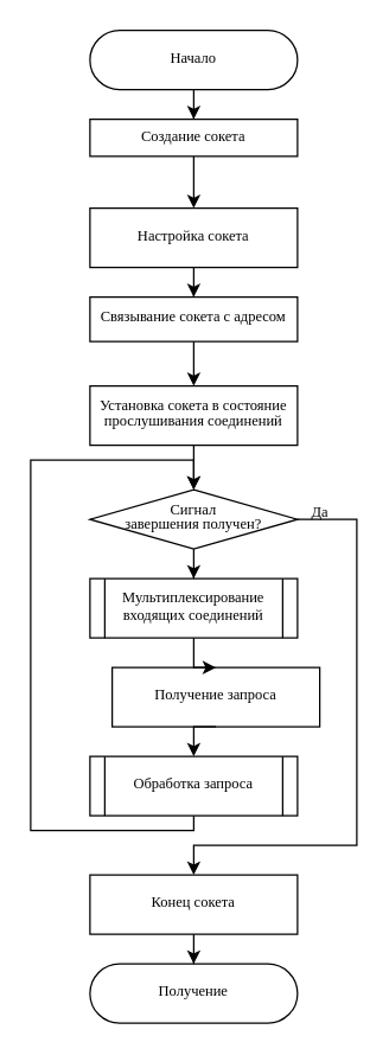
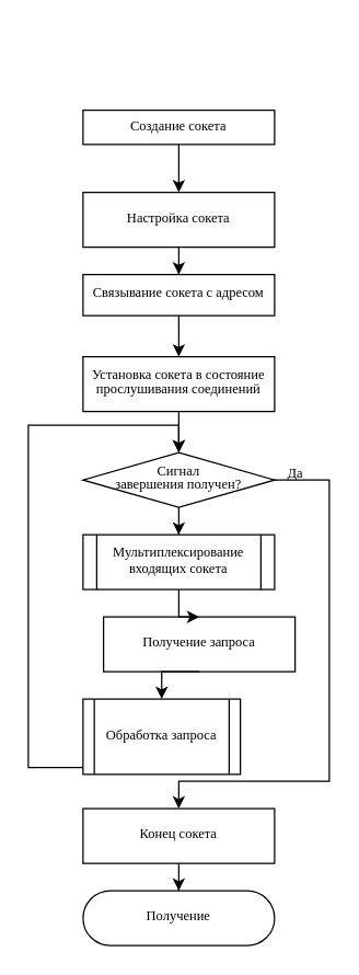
- <mxCell id="3" value="&lt;p style=&quot;line-height: 1; font-size: 10px;&quot;&gt;Начало&lt;/p&gt;" style="shape=stencil(vZXxboMgEMafhj9dUNwDLG57j6u9KimCQVbt2w9Bs6LVrZvOmJj7PvzdHZyRsKwpoUaSUAkVEvZKksSgrrgEo7QNrFN6OaU+bH0YjzE0NebGixfQHA4CvdMYrc7Y8qMZEFyWqLnpXfZG6Itd098sy5WUFsKVbALnxrcw4NK+SzsPG9Jfg6i2/AptB0ORXiXJ+8+xT8/7gOOd6g2xY/Wb17sdOKw43uvgNgPHv8eyzCpLw82yA+TnQqsPebxbzIkLkSvRf4fUP10ukjA6XOvN1NB/eDNjtCt1wa8uJ8eSrrJHBOh8kTBEeuLqaxgL0AVGFhSdBBTBbjYtYj2Xuwg63kRaGeg3Nci2Xq7g8qbj+H7BD3Q8JaR/6Jn+S88PnbKb3tkQOXVhcu3MKo3fjLT/LaxkXVzgUs8yONX/xpzwCQ==);whiteSpace=wrap;html=1;aspect=fixed;fontFamily=Times New Roman;fontSize=10;spacingBottom=4;" parent="1" vertex="1"><mxGeometry x="60" y="20" width="140" height="40" as="geometry" /></mxCell>
- <mxCell id="2" style="edgeStyle=orthogonalEdgeStyle;rounded=0;orthogonalLoop=1;jettySize=auto;html=1;entryX=0.5;entryY=0;entryDx=0;entryDy=0;fontFamily=Times New Roman;fontSize=10;" parent="1" source="3" target="6" edge="1"><mxGeometry relative="1" as="geometry" /></mxCell>
- <mxCell id="17" value="Мультиплексирование входящих соединений" style="shape=stencil(tVVRboQgED0Nvw1Ce4DGtvdg2Wkli0CA7ra37wiSrFHcdqvGxMx78uYN4yDhbeiEA8KoET0Q/kIYcx6ctxJCwACZLsOPNIeXHDYlFsGBjBk8C6/EQUNmQvT2BBd1jKOEMh14FQeWvxL6jO8MN2+lNQZFlDVhwlzxKCaUwbX0K4uN6b8nkUP9HiL40WRGCXv7vezD0z7CzU5+p7LF/eZ+txOeOm72atxmws39srxFpPZx8/Yg5OnD209zXDTzrrSWVluPYX6mXIRxOl7rxTgxDN6MKLQfxnZ9nG6Mfi0x4rPcCa0UjKVaDzd2Ip8m95fb2zNcNXWx3mXpoqCVqSus70nFBP+/C/4XG8utKVx1h9OyWYsSmn8fCfgB);whiteSpace=wrap;html=1;aspect=fixed;fontFamily=Times New Roman;fontSize=10;spacingBottom=4;rounded=0;shadow=0;sketch=0;spacingLeft=10;spacingRight=10;" parent="1" vertex="1"><mxGeometry x="60" y="390" width="140" height="40" as="geometry" /></mxCell>
+ <mxCell id="17" value="Мультиплексирование входящих сокета" style="shape=stencil(tVVRboQgED0Nvw1Ce4DGtvdg2Wkli0CA7ra37wiSrFHcdqvGxMx78uYN4yDhbeiEA8KoET0Q/kIYcx6ctxJCwACZLsOPNIeXHDYlFsGBjBk8C6/EQUNmQvT2BBd1jKOEMh14FQeWvxL6jO8MN2+lNQZFlDVhwlzxKCaUwbX0K4uN6b8nkUP9HiL40WRGCXv7vezD0z7CzU5+p7LF/eZ+txOeOm72atxmws39srxFpPZx8/Yg5OnD209zXDTzrrSWVluPYX6mXIRxOl7rxTgxDN6MKLQfxnZ9nG6Mfi0x4rPcCa0UjKVaDzd2Ip8m95fb2zNcNXWx3mXpoqCVqSus70nFBP+/C/4XG8utKVx1h9OyWYsSmn8fCfgB);whiteSpace=wrap;html=1;aspect=fixed;fontFamily=Times New Roman;fontSize=10;spacingBottom=4;rounded=0;shadow=0;sketch=0;spacingLeft=10;spacingRight=10;" parent="1" vertex="1"><mxGeometry x="60" y="390" width="140" height="40" as="geometry" /></mxCell>
- <mxCell id="21" value="Обработка запроса" style="shape=stencil(tVVRboQgED0Nvw1Ce4DGtvdg2Wkli0CA7ra37wiSrFHcdqvGxMx78uYN4yDhbeiEA8KoET0Q/kIYcx6ctxJCwACZLsOPNIeXHDYlFsGBjBk8C6/EQUNmQvT2BBd1jKOEMh14FQeWvxL6jO8MN2+lNQZFlDVhwlzxKCaUwbX0K4uN6b8nkUP9HiL40WRGCXv7vezD0z7CzU5+p7LF/eZ+txOeOm72atxmws39srxFpPZx8/Yg5OnD209zXDTzrrSWVluPYX6mXIRxOl7rxTgxDN6MKLQfxnZ9nG6Mfi0x4rPcCa0UjKVaDzd2Ip8m95fb2zNcNXWx3mXpoqCVqSus70nFBP+/C/4XG8utKVx1h9OyWYsSmn8fCfgB);whiteSpace=wrap;html=1;aspect=fixed;fontFamily=Times New Roman;fontSize=10;spacingBottom=4;rounded=0;shadow=0;sketch=0;spacingLeft=10;spacingRight=10;" parent="1" vertex="1"><mxGeometry x="60" y="510" width="140" height="40" as="geometry" /></mxCell>
+ <mxCell id="21" value="Обработка запроса" style="shape=stencil(tVVRboQgED0Nvw1Ce4DGtvdg2Wkli0CA7ra37wiSrFHcdqvGxMx78uYN4yDhbeiEA8KoET0Q/kIYcx6ctxJCwACZLsOPNIeXHDYlFsGBjBk8C6/EQUNmQvT2BBd1jKOEMh14FQeWvxL6jO8MN2+lNQZFlDVhwlzxKCaUwbX0K4uN6b8nkUP9HiL40WRGCXv7vezD0z7CzU5+p7LF/eZ+txOeOm72atxmws39srxFpPZx8/Yg5OnD209zXDTzrrSWVluPYX6mXIRxOl7rxTgxDN6MKLQfxnZ9nG6Mfi0x4rPcCa0UjKVaDzd2Ip8m95fb2zNcNXWx3mXpoqCVqSus70nFBP+/C/4XG8utKVx1h9OyWYsSmn8fCfgB);whiteSpace=wrap;html=1;aspect=fixed;fontFamily=Times New Roman;fontSize=10;spacingBottom=4;rounded=0;shadow=0;sketch=0;spacingLeft=10;spacingRight=10;" parent="1" vertex="1"><mxGeometry x="60" y="510" width="115" height="55" as="geometry" /></mxCell>
